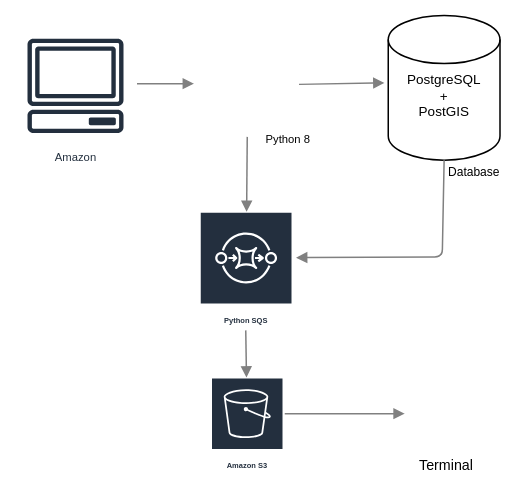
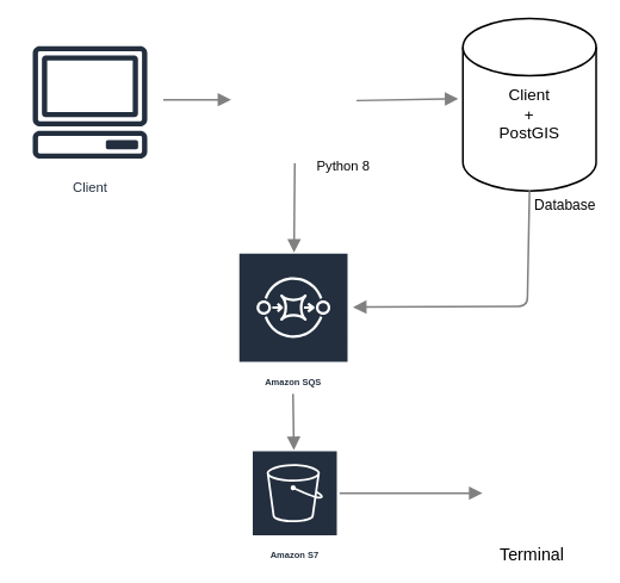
- <mxCell id="6" value="&lt;font style=&quot;font-size: 18px&quot;&gt;&lt;br&gt;PostgreSQL&lt;br&gt;+&lt;br&gt;PostGIS&lt;/font&gt;" style="strokeWidth=2;html=1;shape=mxgraph.flowchart.database;whiteSpace=wrap;" vertex="1" parent="1"><mxGeometry x="517" y="20" width="149" height="193" as="geometry" /></mxCell>
+ <mxCell id="6" value="&lt;font style=&quot;font-size: 18px&quot;&gt;&lt;br&gt;Client&lt;br&gt;+&lt;br&gt;PostGIS&lt;/font&gt;" style="strokeWidth=2;html=1;shape=mxgraph.flowchart.database;whiteSpace=wrap;" vertex="1" parent="1"><mxGeometry x="517" y="20" width="149" height="193" as="geometry" /></mxCell>
- <mxCell id="2" value="&lt;font style=&quot;font-size: 15px&quot;&gt;Amazon&lt;/font&gt;" style="outlineConnect=0;fontColor=#232F3E;gradientColor=none;strokeColor=#232F3E;fillColor=#ffffff;dashed=0;verticalLabelPosition=bottom;verticalAlign=top;align=center;html=1;fontSize=12;fontStyle=0;aspect=fixed;shape=mxgraph.aws4.resourceIcon;resIcon=mxgraph.aws4.client;" parent="1" vertex="1"><mxGeometry x="20" y="34" width="160" height="160" as="geometry" /></mxCell>
+ <mxCell id="2" value="&lt;font style=&quot;font-size: 15px&quot;&gt;Client&lt;/font&gt;" style="outlineConnect=0;fontColor=#232F3E;gradientColor=none;strokeColor=#232F3E;fillColor=#ffffff;dashed=0;verticalLabelPosition=bottom;verticalAlign=top;align=center;html=1;fontSize=12;fontStyle=0;aspect=fixed;shape=mxgraph.aws4.resourceIcon;resIcon=mxgraph.aws4.client;" parent="1" vertex="1"><mxGeometry x="20" y="34" width="160" height="160" as="geometry" /></mxCell>
- <mxCell id="5" value="Python SQS" style="outlineConnect=0;fontColor=#232F3E;gradientColor=none;strokeColor=#ffffff;fillColor=#232F3E;dashed=0;verticalLabelPosition=middle;verticalAlign=bottom;align=center;html=1;whiteSpace=wrap;fontSize=10;fontStyle=1;spacing=3;shape=mxgraph.aws4.productIcon;prIcon=mxgraph.aws4.sqs;" parent="1" vertex="1"><mxGeometry x="266" y="282" width="123" height="155" as="geometry" /></mxCell>
+ <mxCell id="5" value="Amazon SQS" style="outlineConnect=0;fontColor=#232F3E;gradientColor=none;strokeColor=#ffffff;fillColor=#232F3E;dashed=0;verticalLabelPosition=middle;verticalAlign=bottom;align=center;html=1;whiteSpace=wrap;fontSize=10;fontStyle=1;spacing=3;shape=mxgraph.aws4.productIcon;prIcon=mxgraph.aws4.sqs;" parent="1" vertex="1"><mxGeometry x="266" y="282" width="123" height="155" as="geometry" /></mxCell>
- <mxCell id="13" value="Amazon S3" style="outlineConnect=0;fontColor=#232F3E;gradientColor=none;strokeColor=#ffffff;fillColor=#232F3E;dashed=0;verticalLabelPosition=middle;verticalAlign=bottom;align=center;html=1;whiteSpace=wrap;fontSize=10;fontStyle=1;spacing=3;shape=mxgraph.aws4.productIcon;prIcon=mxgraph.aws4.s3;" vertex="1" parent="1"><mxGeometry x="281" y="503" width="96" height="127" as="geometry" /></mxCell>
+ <mxCell id="13" value="Amazon S7" style="outlineConnect=0;fontColor=#232F3E;gradientColor=none;strokeColor=#ffffff;fillColor=#232F3E;dashed=0;verticalLabelPosition=middle;verticalAlign=bottom;align=center;html=1;whiteSpace=wrap;fontSize=10;fontStyle=1;spacing=3;shape=mxgraph.aws4.productIcon;prIcon=mxgraph.aws4.s3;" vertex="1" parent="1"><mxGeometry x="281" y="503" width="96" height="127" as="geometry" /></mxCell>
